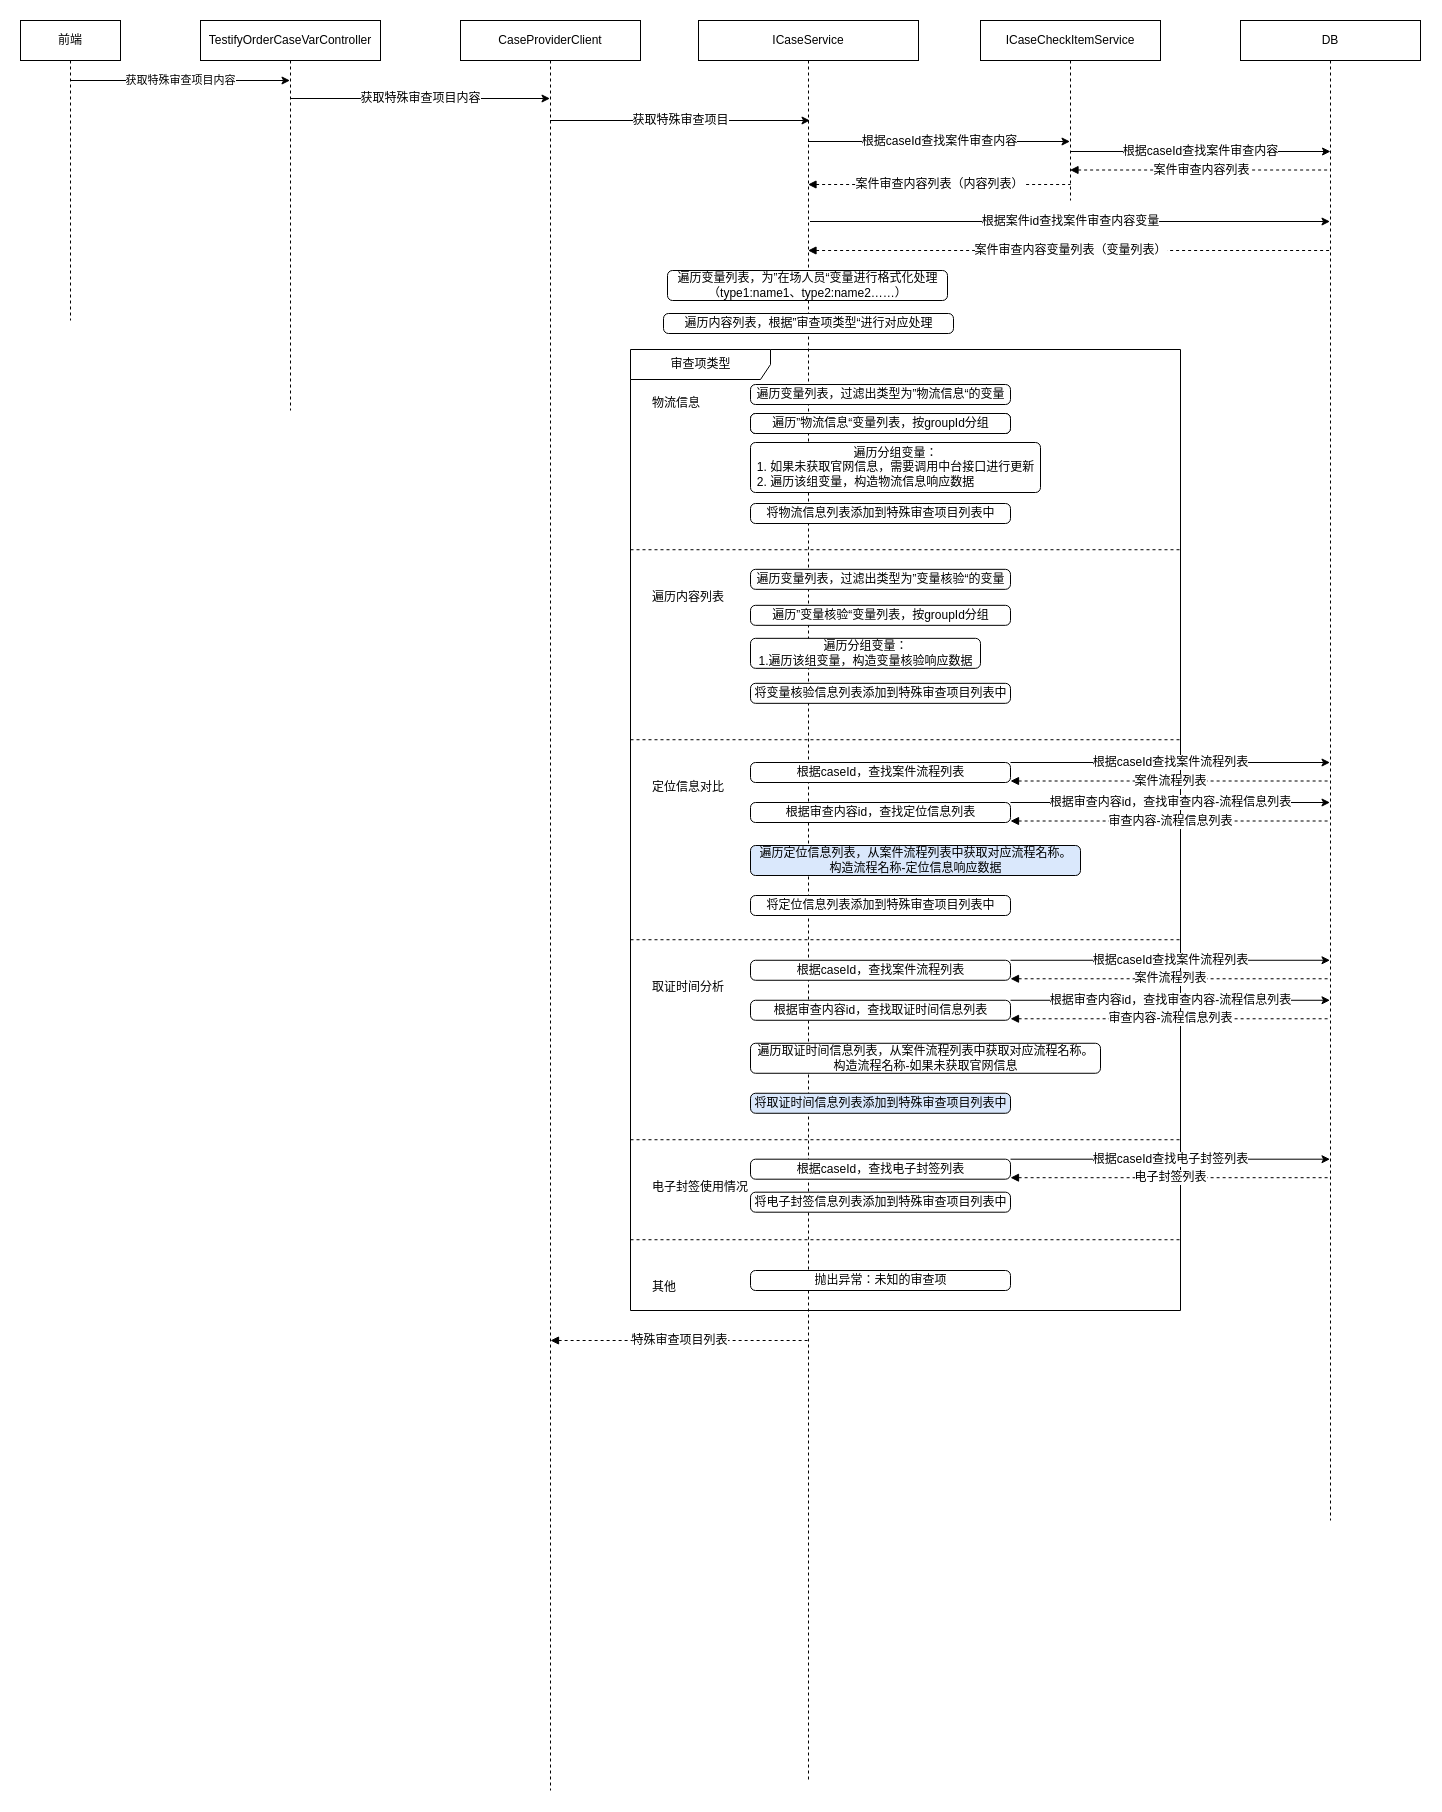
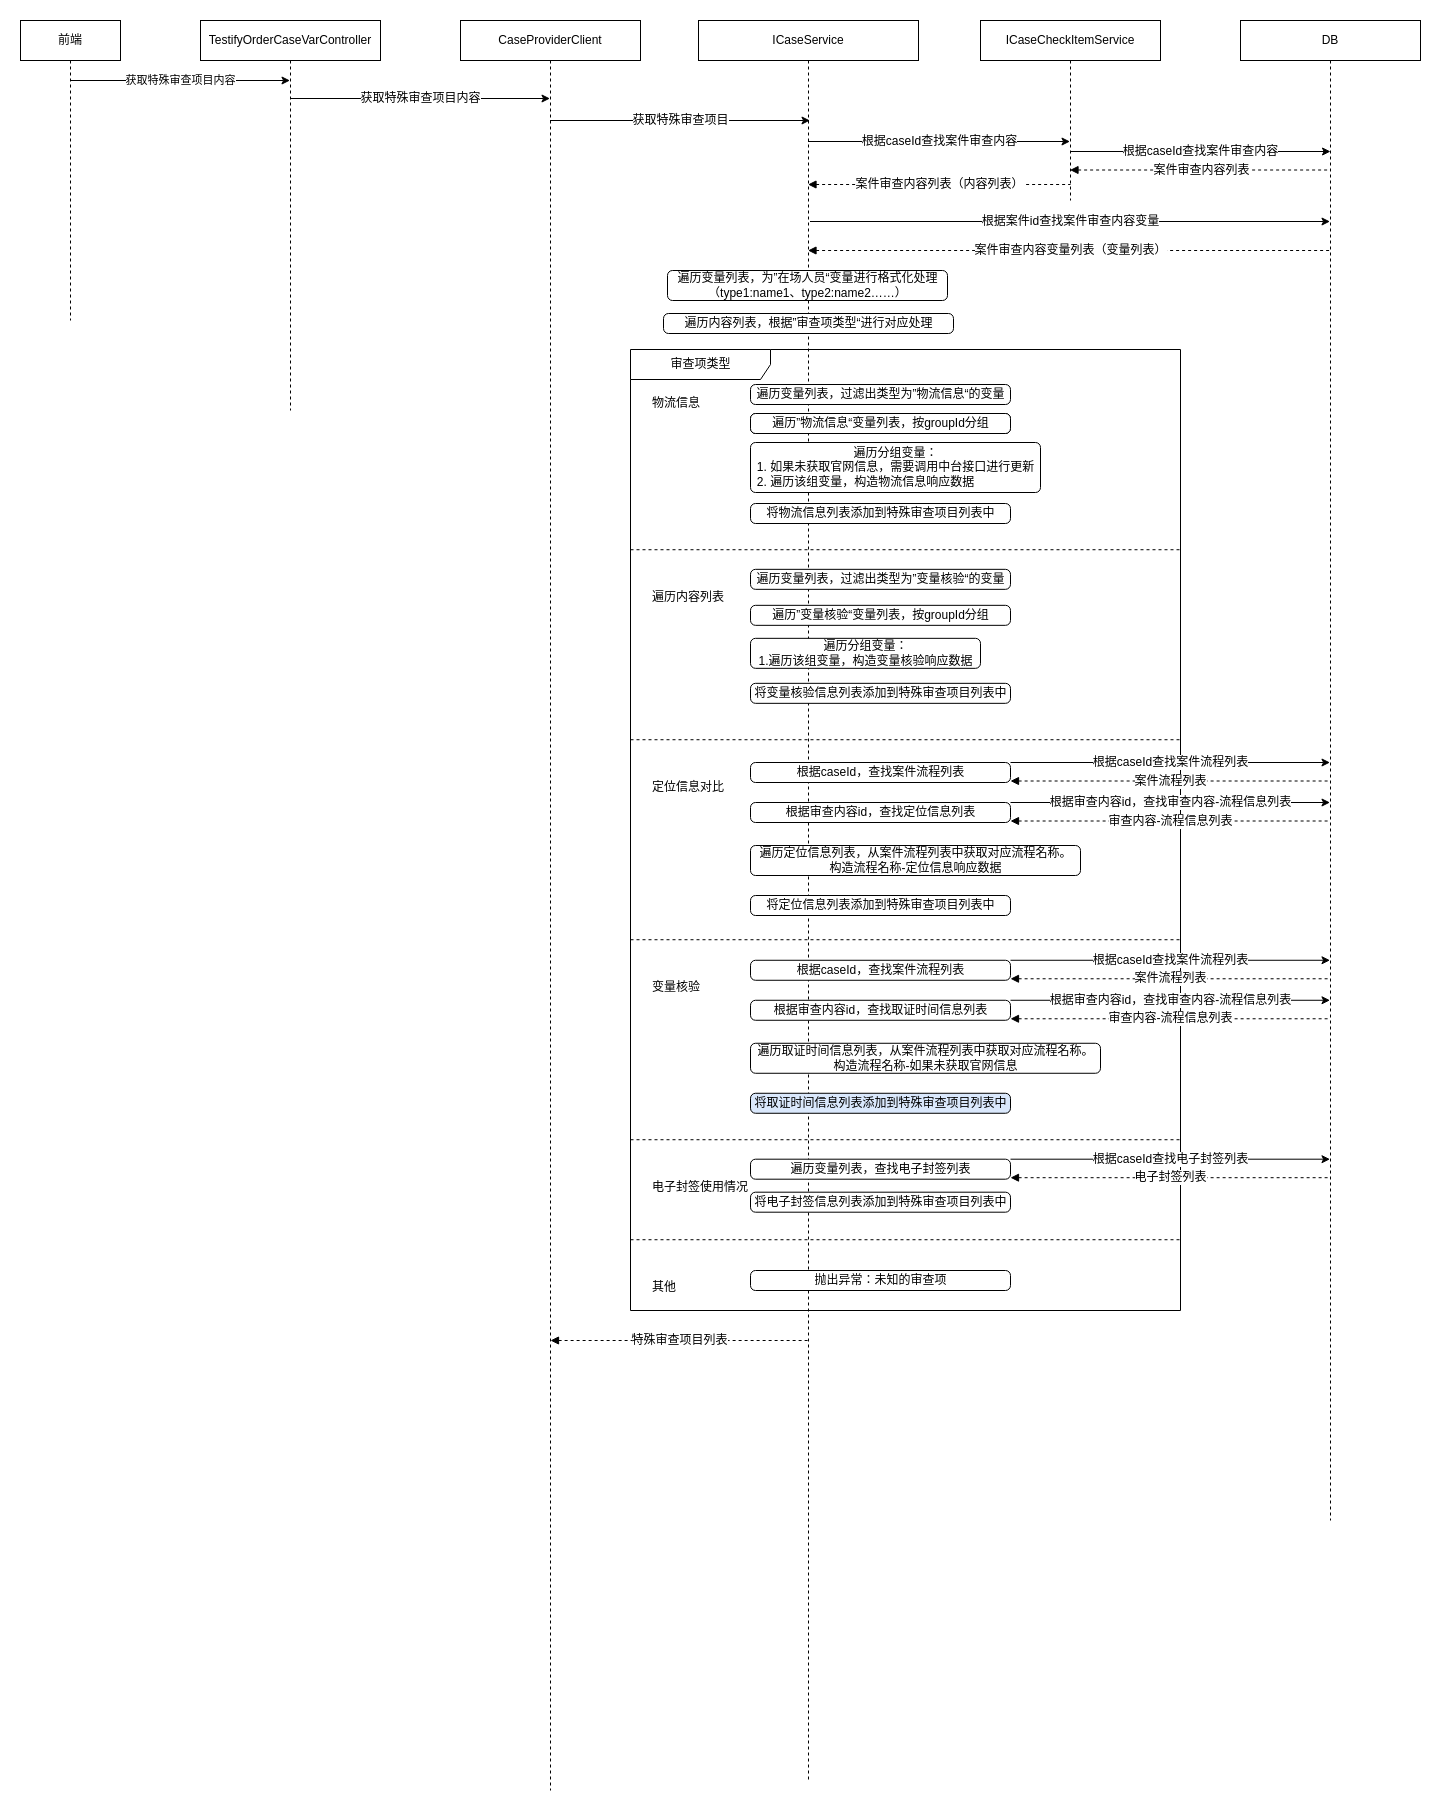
- <mxCell id="39" value="&lt;div&gt;遍历定位信息列表，从案件流程列表中获取对应流程名称。&lt;/div&gt;&lt;div&gt;构造流程名称-定位信息响应数据&lt;br&gt;&lt;/div&gt;" style="html=1;align=center;verticalAlign=middle;rounded=1;absoluteArcSize=1;arcSize=10;dashed=0;fontFamily=Helvetica;fontSize=12;fillColor=#dae8fc;" vertex="1" parent="19"><mxGeometry x="120.003" y="495.997" width="330" height="30" as="geometry" /></mxCell>
+ <mxCell id="39" value="&lt;div&gt;遍历定位信息列表，从案件流程列表中获取对应流程名称。&lt;/div&gt;&lt;div&gt;构造流程名称-定位信息响应数据&lt;br&gt;&lt;/div&gt;" style="html=1;align=center;verticalAlign=middle;rounded=1;absoluteArcSize=1;arcSize=10;dashed=0;fontFamily=Helvetica;fontSize=12;" vertex="1" parent="19"><mxGeometry x="120.003" y="495.997" width="330" height="30" as="geometry" /></mxCell>
- <mxCell id="23" value="取证时间分析" style="line;strokeWidth=1;dashed=1;labelPosition=center;verticalLabelPosition=bottom;align=left;verticalAlign=top;spacingLeft=20;spacingTop=15;fontFamily=Helvetica;fontSize=12;" parent="19" vertex="1"><mxGeometry y="571.0" width="550" height="38.44" as="geometry" /></mxCell>
+ <mxCell id="23" value="变量核验" style="line;strokeWidth=1;dashed=1;labelPosition=center;verticalLabelPosition=bottom;align=left;verticalAlign=top;spacingLeft=20;spacingTop=15;fontFamily=Helvetica;fontSize=12;" parent="19" vertex="1"><mxGeometry y="571.0" width="550" height="38.44" as="geometry" /></mxCell>
- <mxCell id="54" value="根据caseId，查找电子封签列表" style="html=1;align=center;verticalAlign=middle;rounded=1;absoluteArcSize=1;arcSize=10;dashed=0;fontFamily=Helvetica;fontSize=12;" vertex="1" parent="19"><mxGeometry x="120.003" y="809.697" width="260" height="20" as="geometry" /></mxCell>
+ <mxCell id="54" value="遍历变量列表，查找电子封签列表" style="html=1;align=center;verticalAlign=middle;rounded=1;absoluteArcSize=1;arcSize=10;dashed=0;fontFamily=Helvetica;fontSize=12;" vertex="1" parent="19"><mxGeometry x="120.003" y="809.697" width="260" height="20" as="geometry" /></mxCell>
